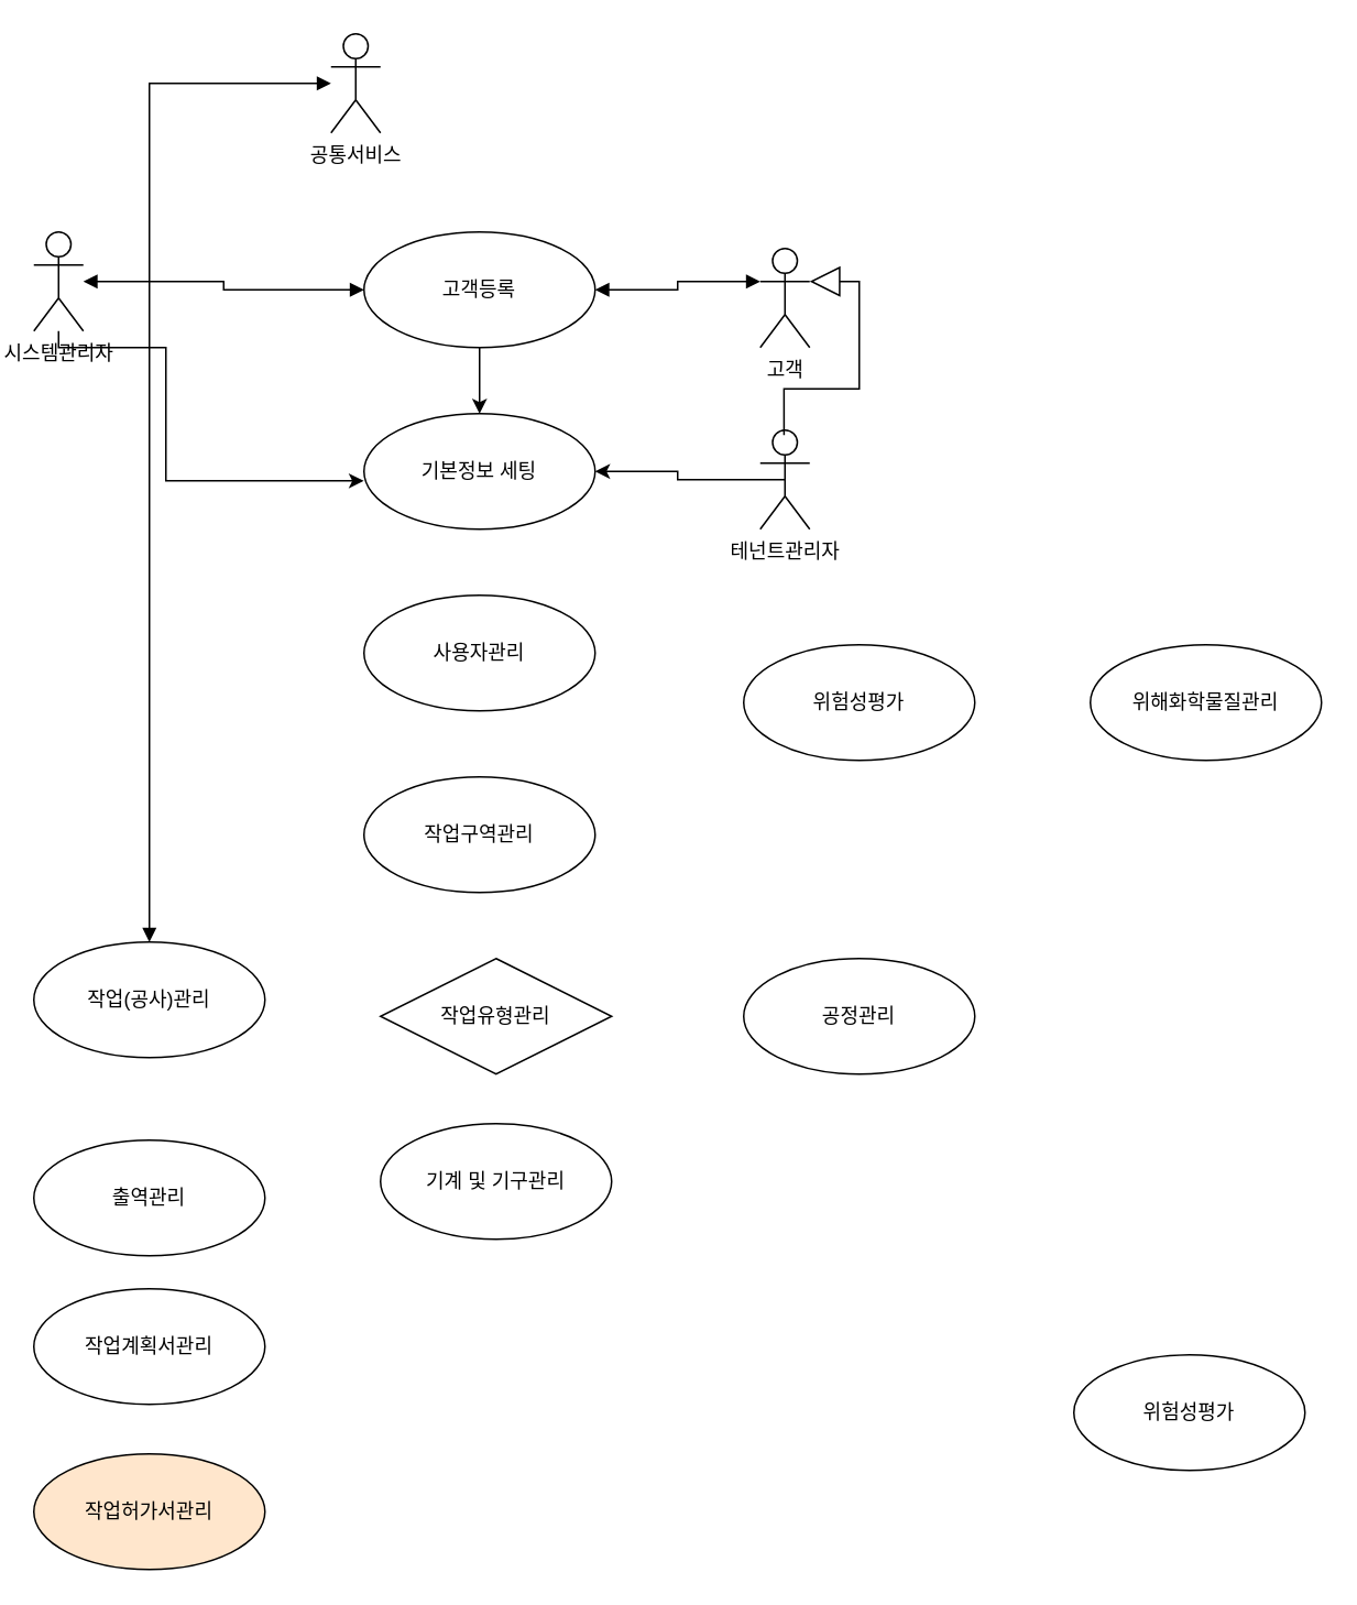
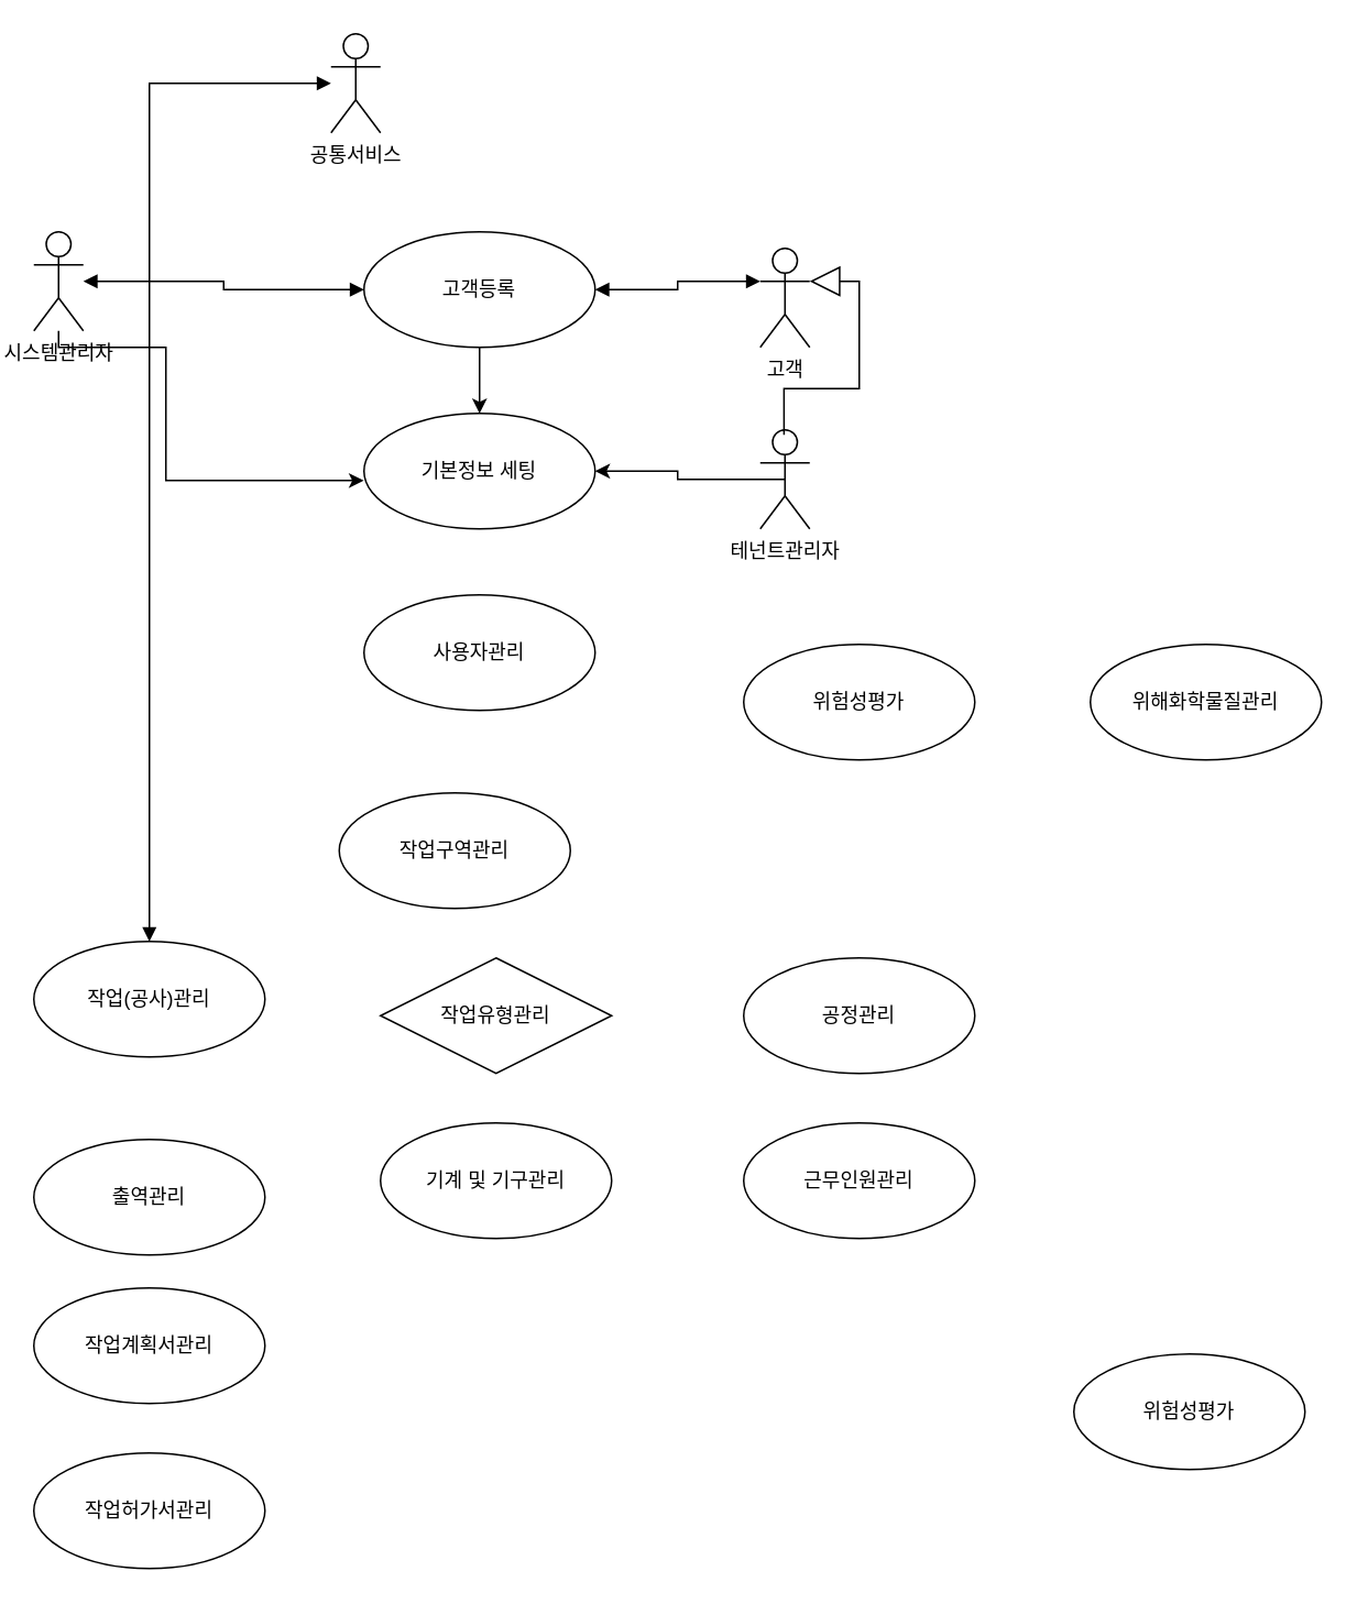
- <mxCell id="6" value="작업구역관리" style="ellipse;whiteSpace=wrap;html=1;" vertex="1" parent="1"><mxGeometry x="220" y="470" width="140" height="70" as="geometry" /></mxCell>
+ <mxCell id="6" value="작업구역관리" style="ellipse;whiteSpace=wrap;html=1;" vertex="1" parent="1"><mxGeometry x="205" y="480" width="140" height="70" as="geometry" /></mxCell>
+ <mxCell id="14" value="근무인원관리" style="ellipse;whiteSpace=wrap;html=1;" vertex="1" parent="1"><mxGeometry x="450" y="680" width="140" height="70" as="geometry" /></mxCell>
- <mxCell id="12" value="작업허가서관리" style="ellipse;whiteSpace=wrap;html=1;fillColor=#ffe6cc;" vertex="1" parent="1"><mxGeometry x="20" y="880" width="140" height="70" as="geometry" /></mxCell>
+ <mxCell id="12" value="작업허가서관리" style="ellipse;whiteSpace=wrap;html=1;" vertex="1" parent="1"><mxGeometry x="20" y="880" width="140" height="70" as="geometry" /></mxCell>
